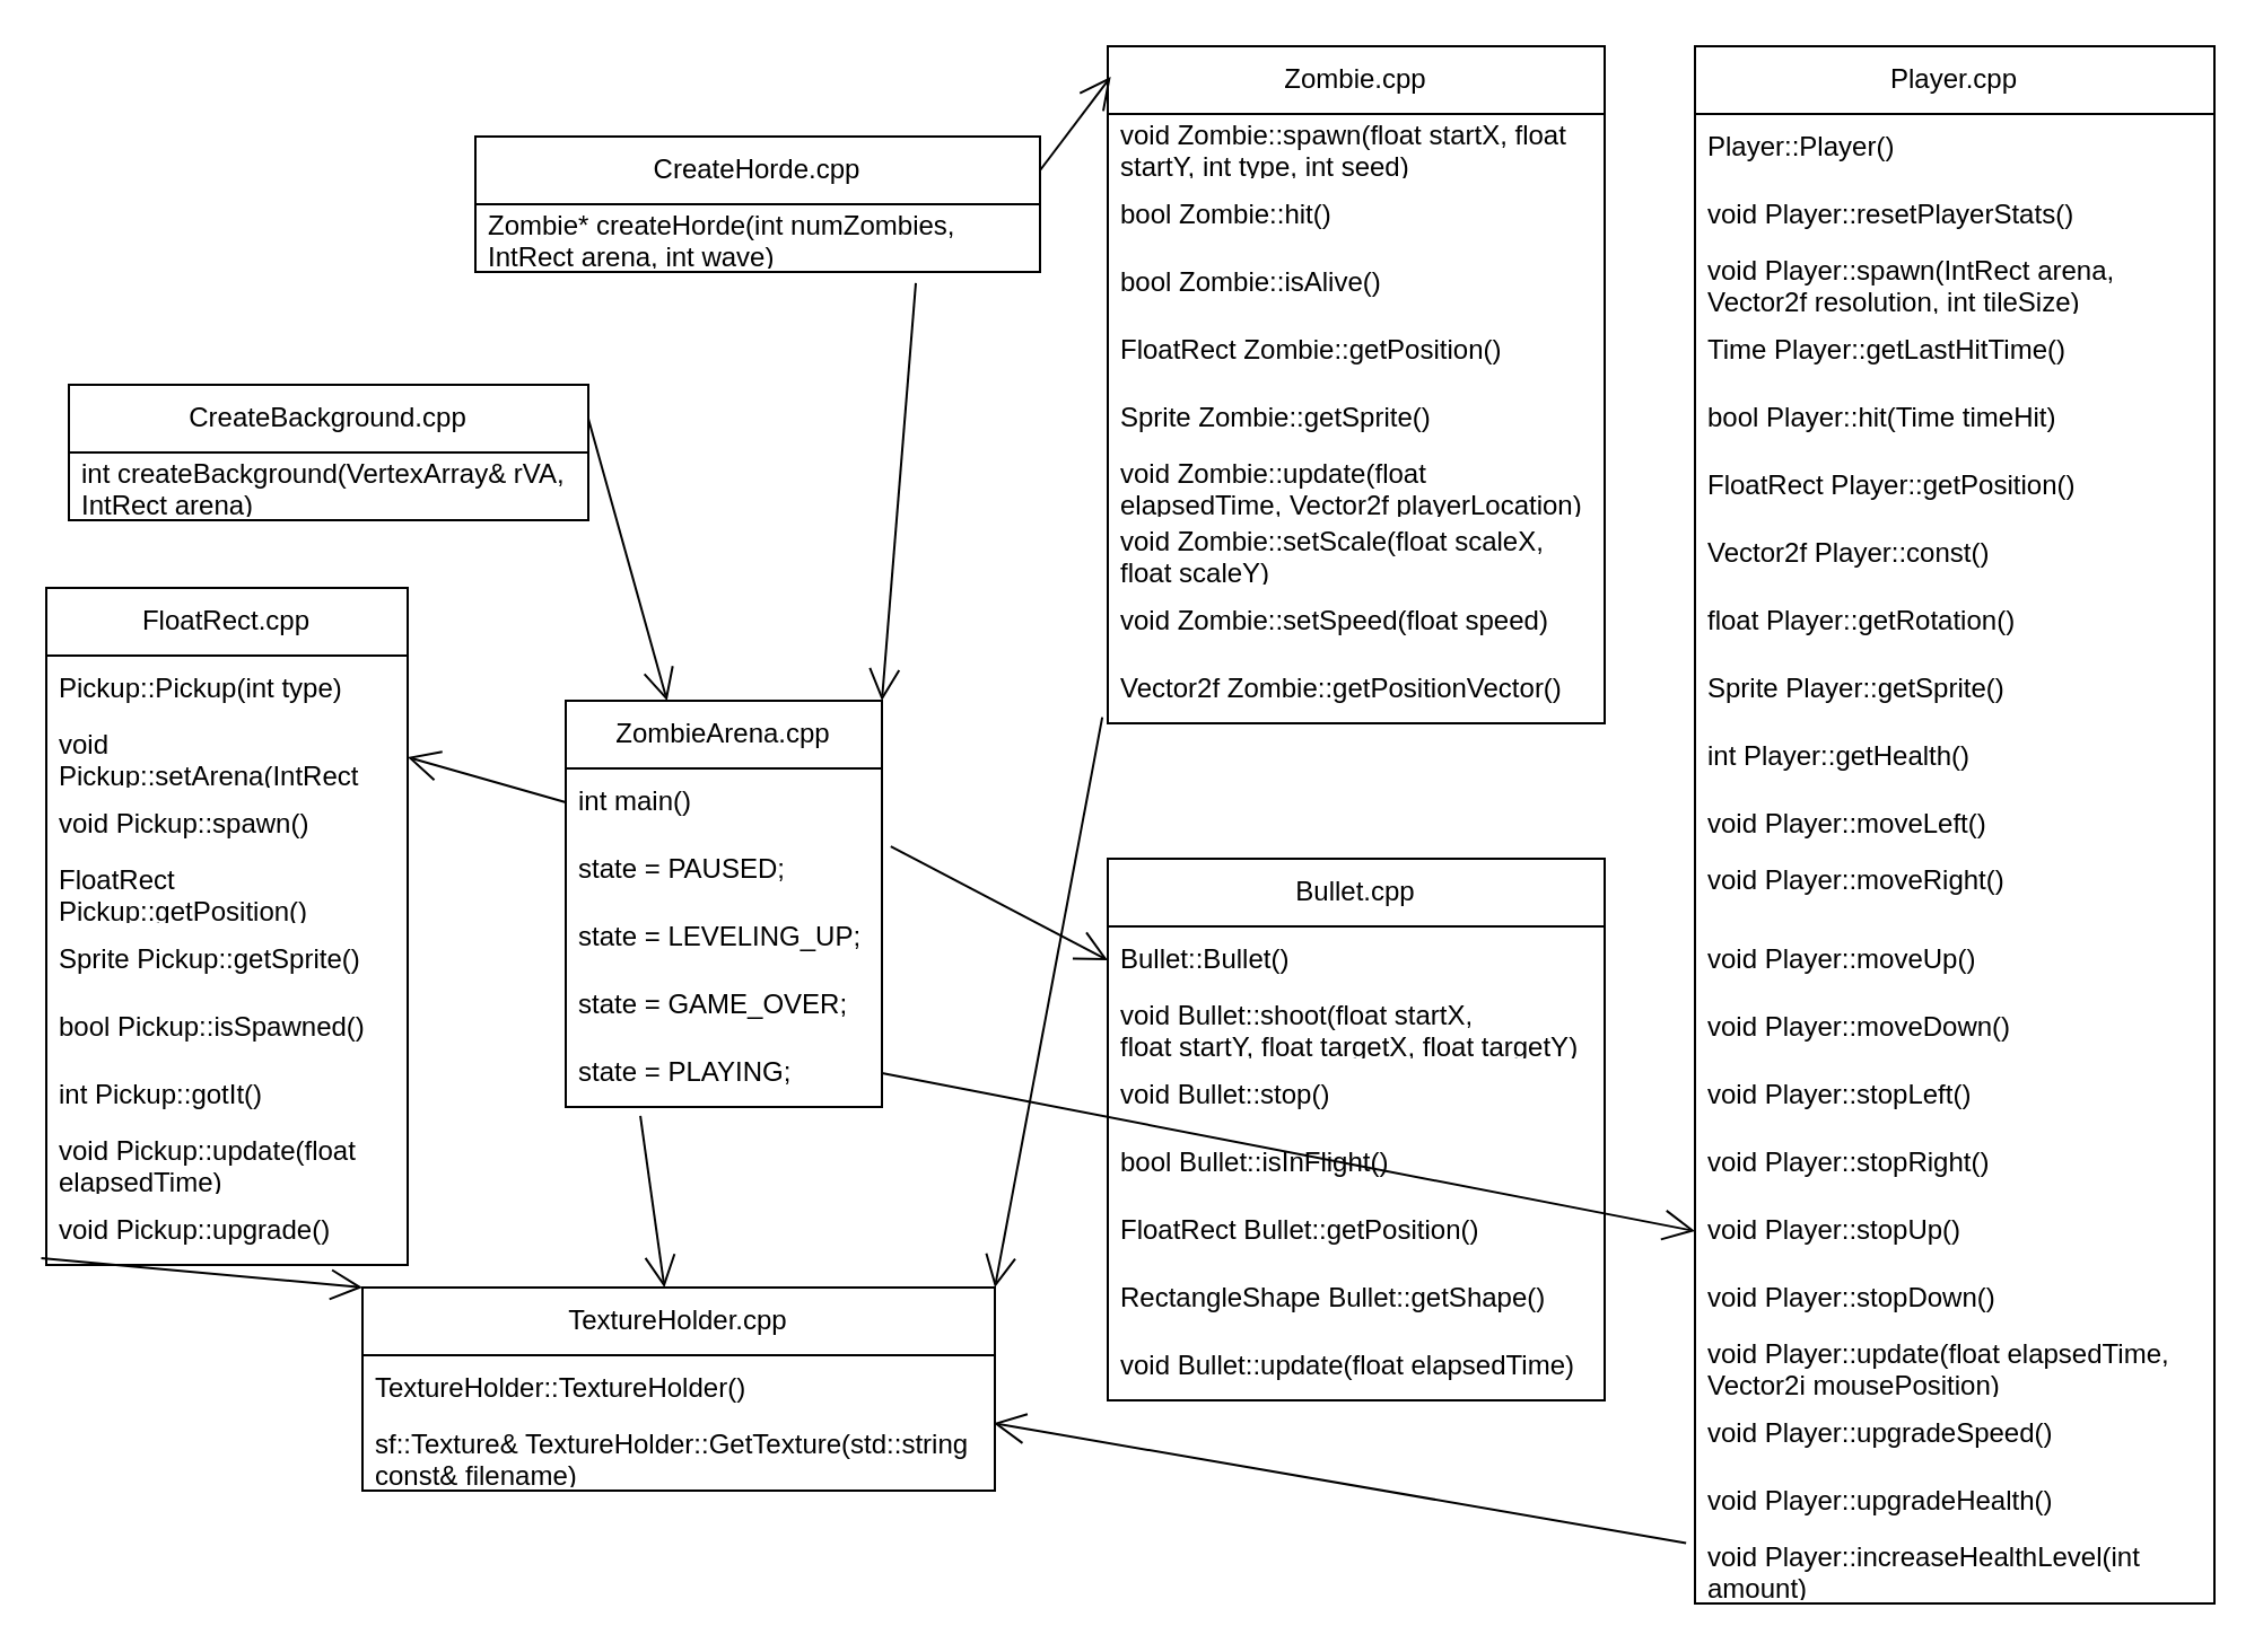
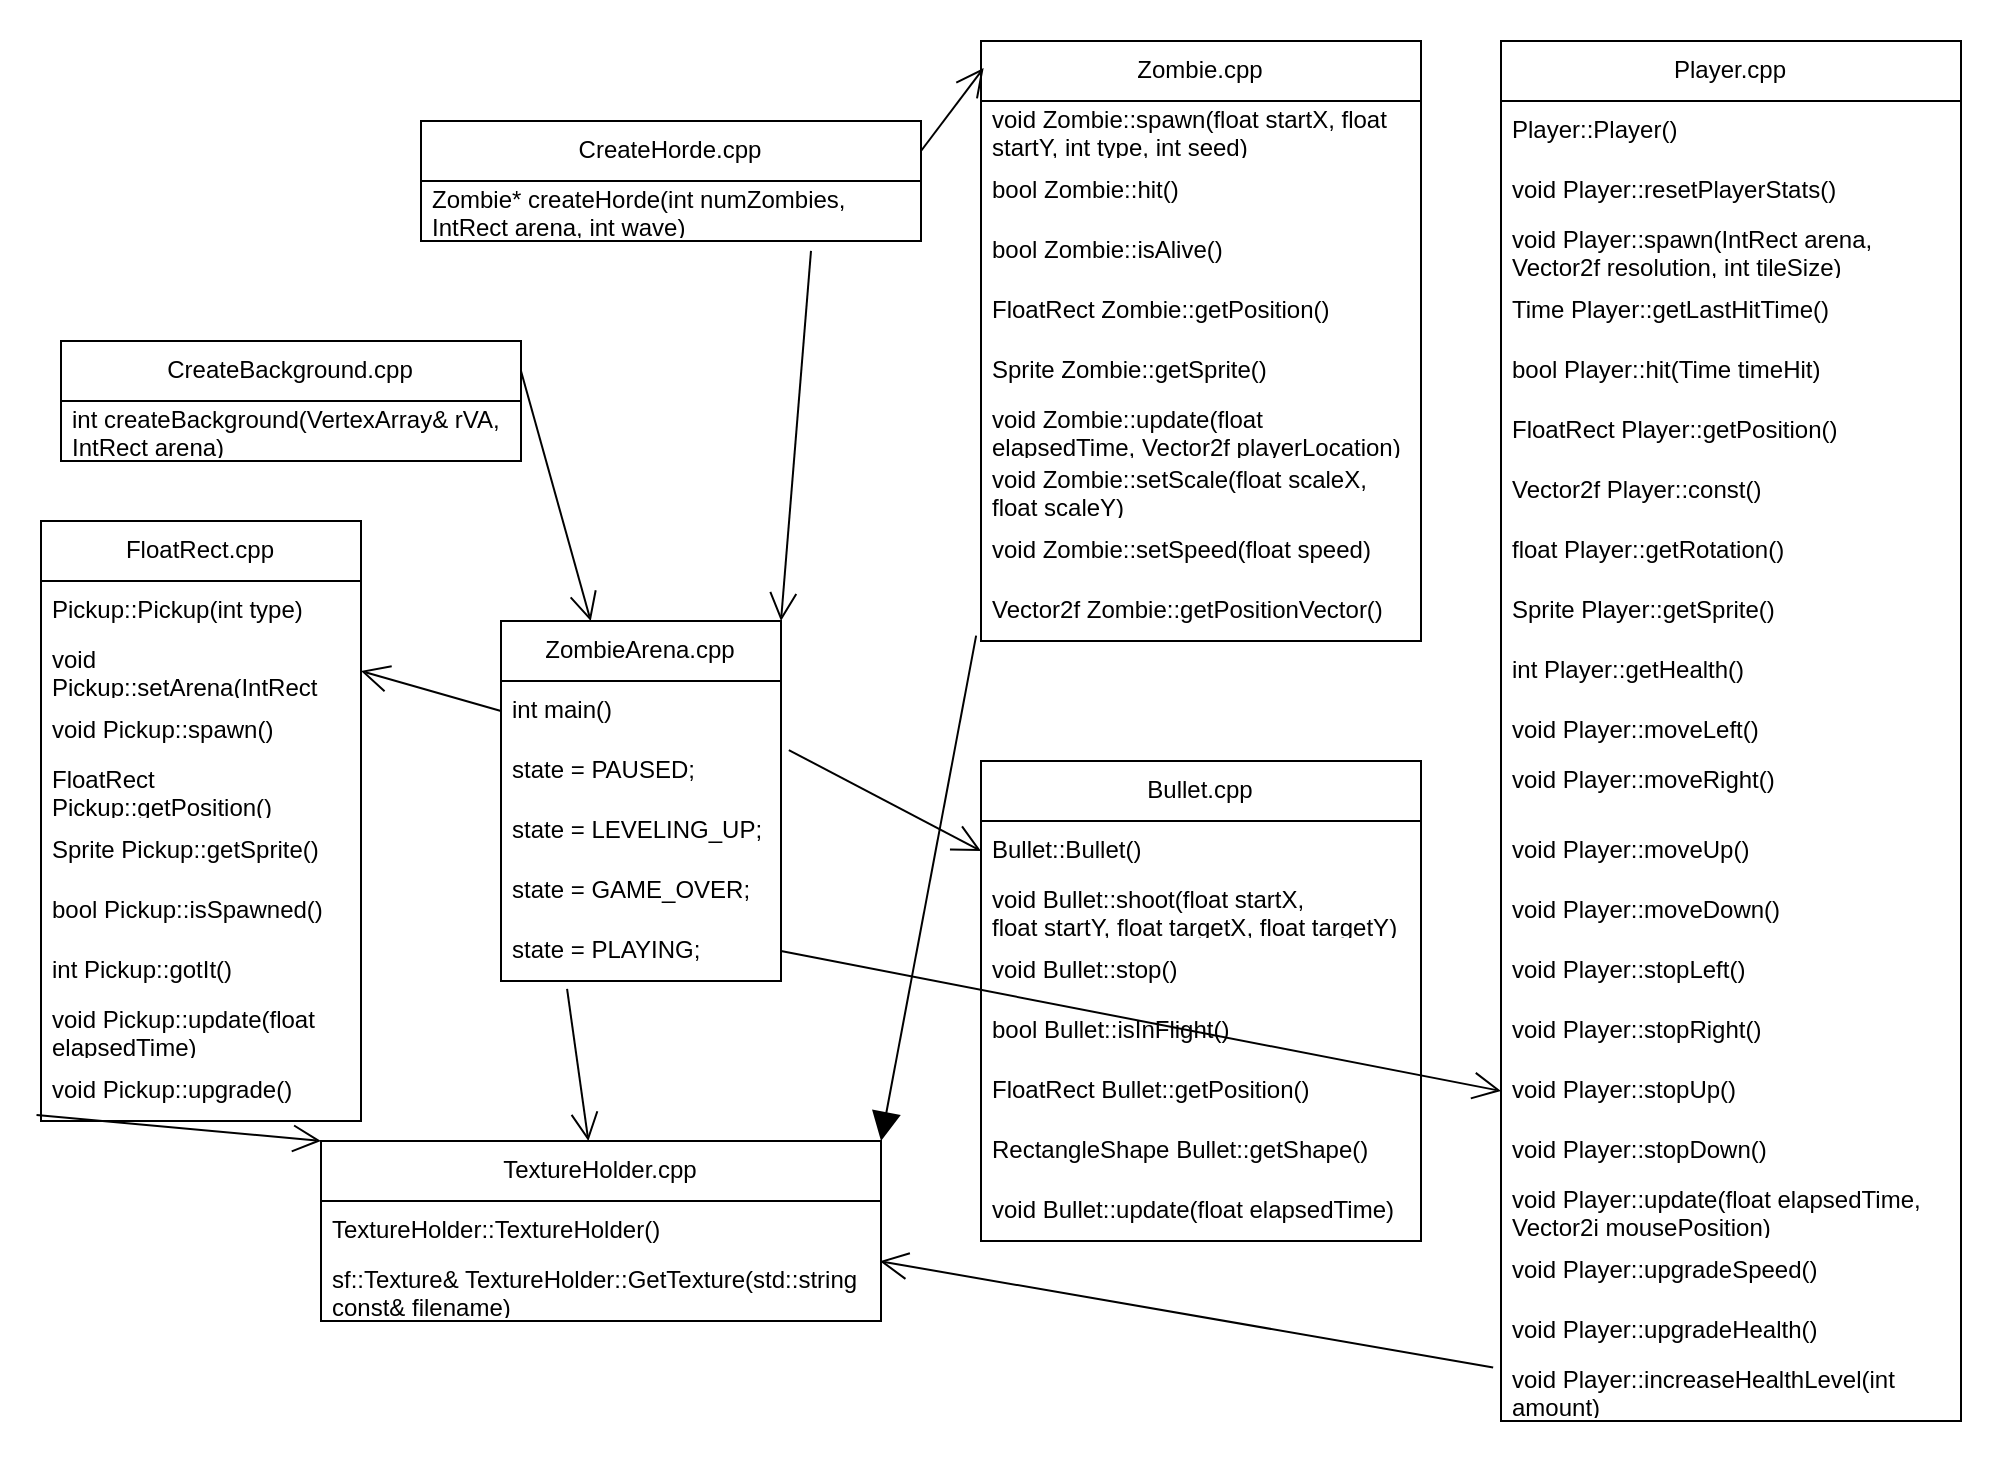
- <mxCell id="71" value="" style="endArrow=open;endFill=1;endSize=12;html=1;rounded=0;exitX=-0.011;exitY=0.911;exitDx=0;exitDy=0;exitPerimeter=0;entryX=1;entryY=0;entryDx=0;entryDy=0;" edge="1" parent="1" source="65" target="16"><mxGeometry width="160" relative="1" as="geometry"><mxPoint x="450" y="370" as="sourcePoint" /><mxPoint x="610" y="370" as="targetPoint" /></mxGeometry></mxCell>
+ <mxCell id="71" value="" style="endArrow=block;endFill=1;endSize=12;html=1;rounded=0;exitX=-0.011;exitY=0.911;exitDx=0;exitDy=0;exitPerimeter=0;entryX=1;entryY=0;entryDx=0;entryDy=0;" edge="1" parent="1" source="65" target="16"><mxGeometry width="160" relative="1" as="geometry"><mxPoint x="450" y="370" as="sourcePoint" /><mxPoint x="610" y="370" as="targetPoint" /></mxGeometry></mxCell>
